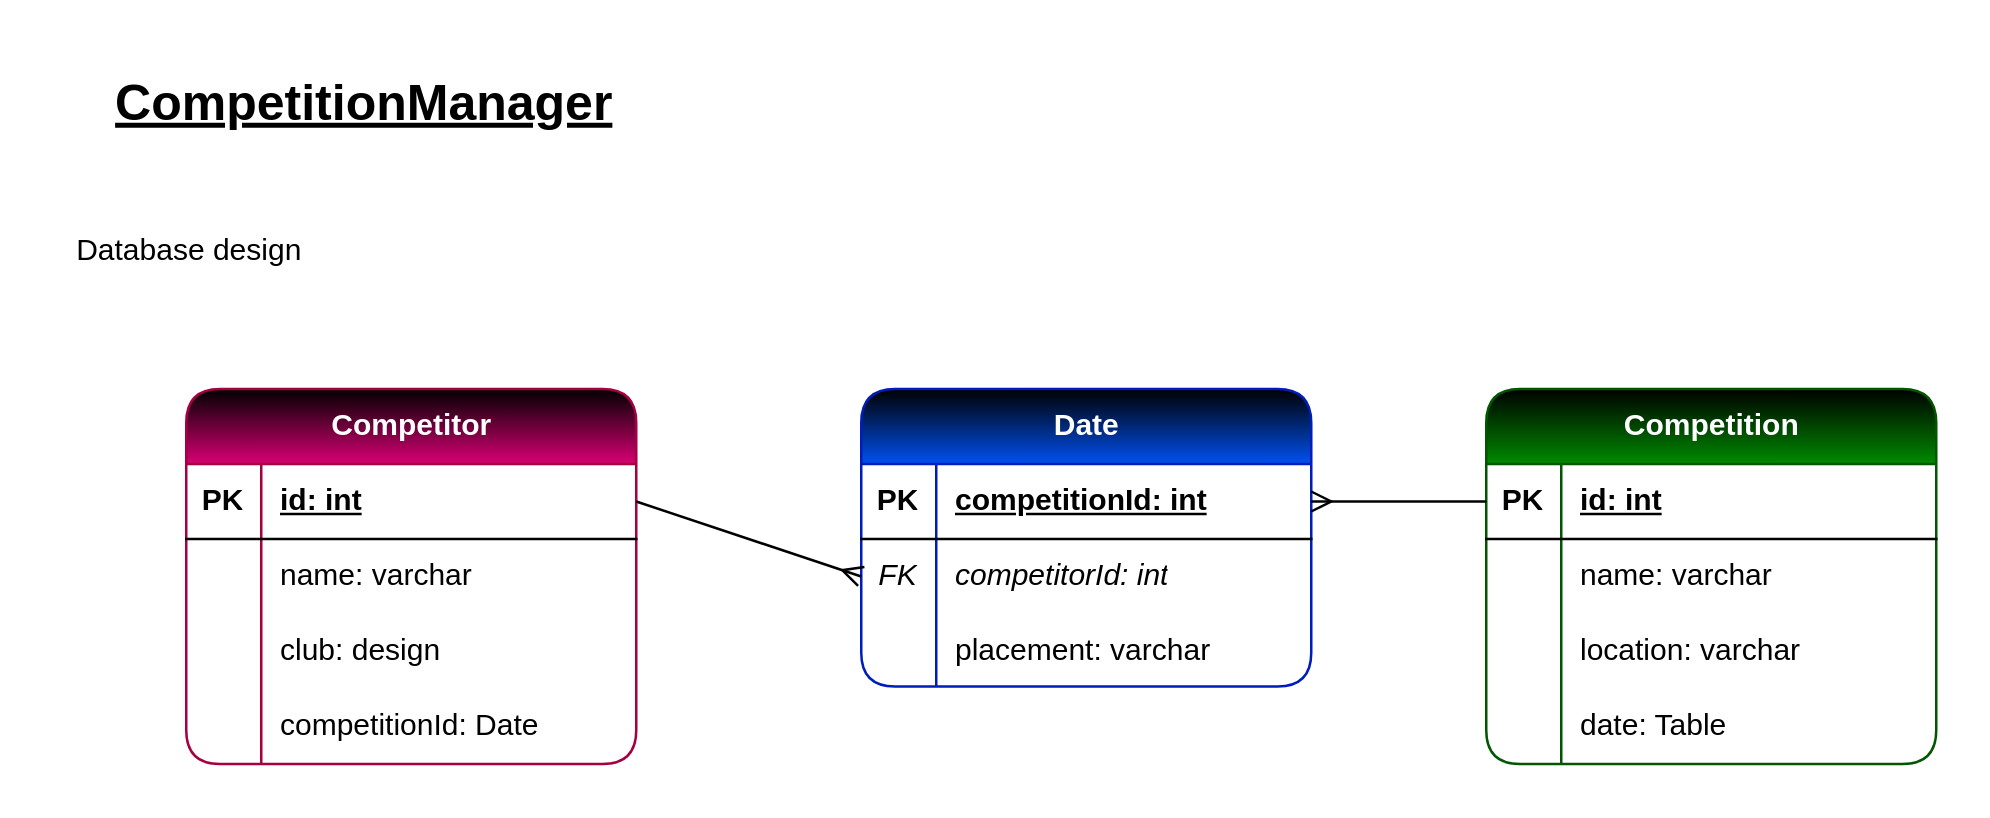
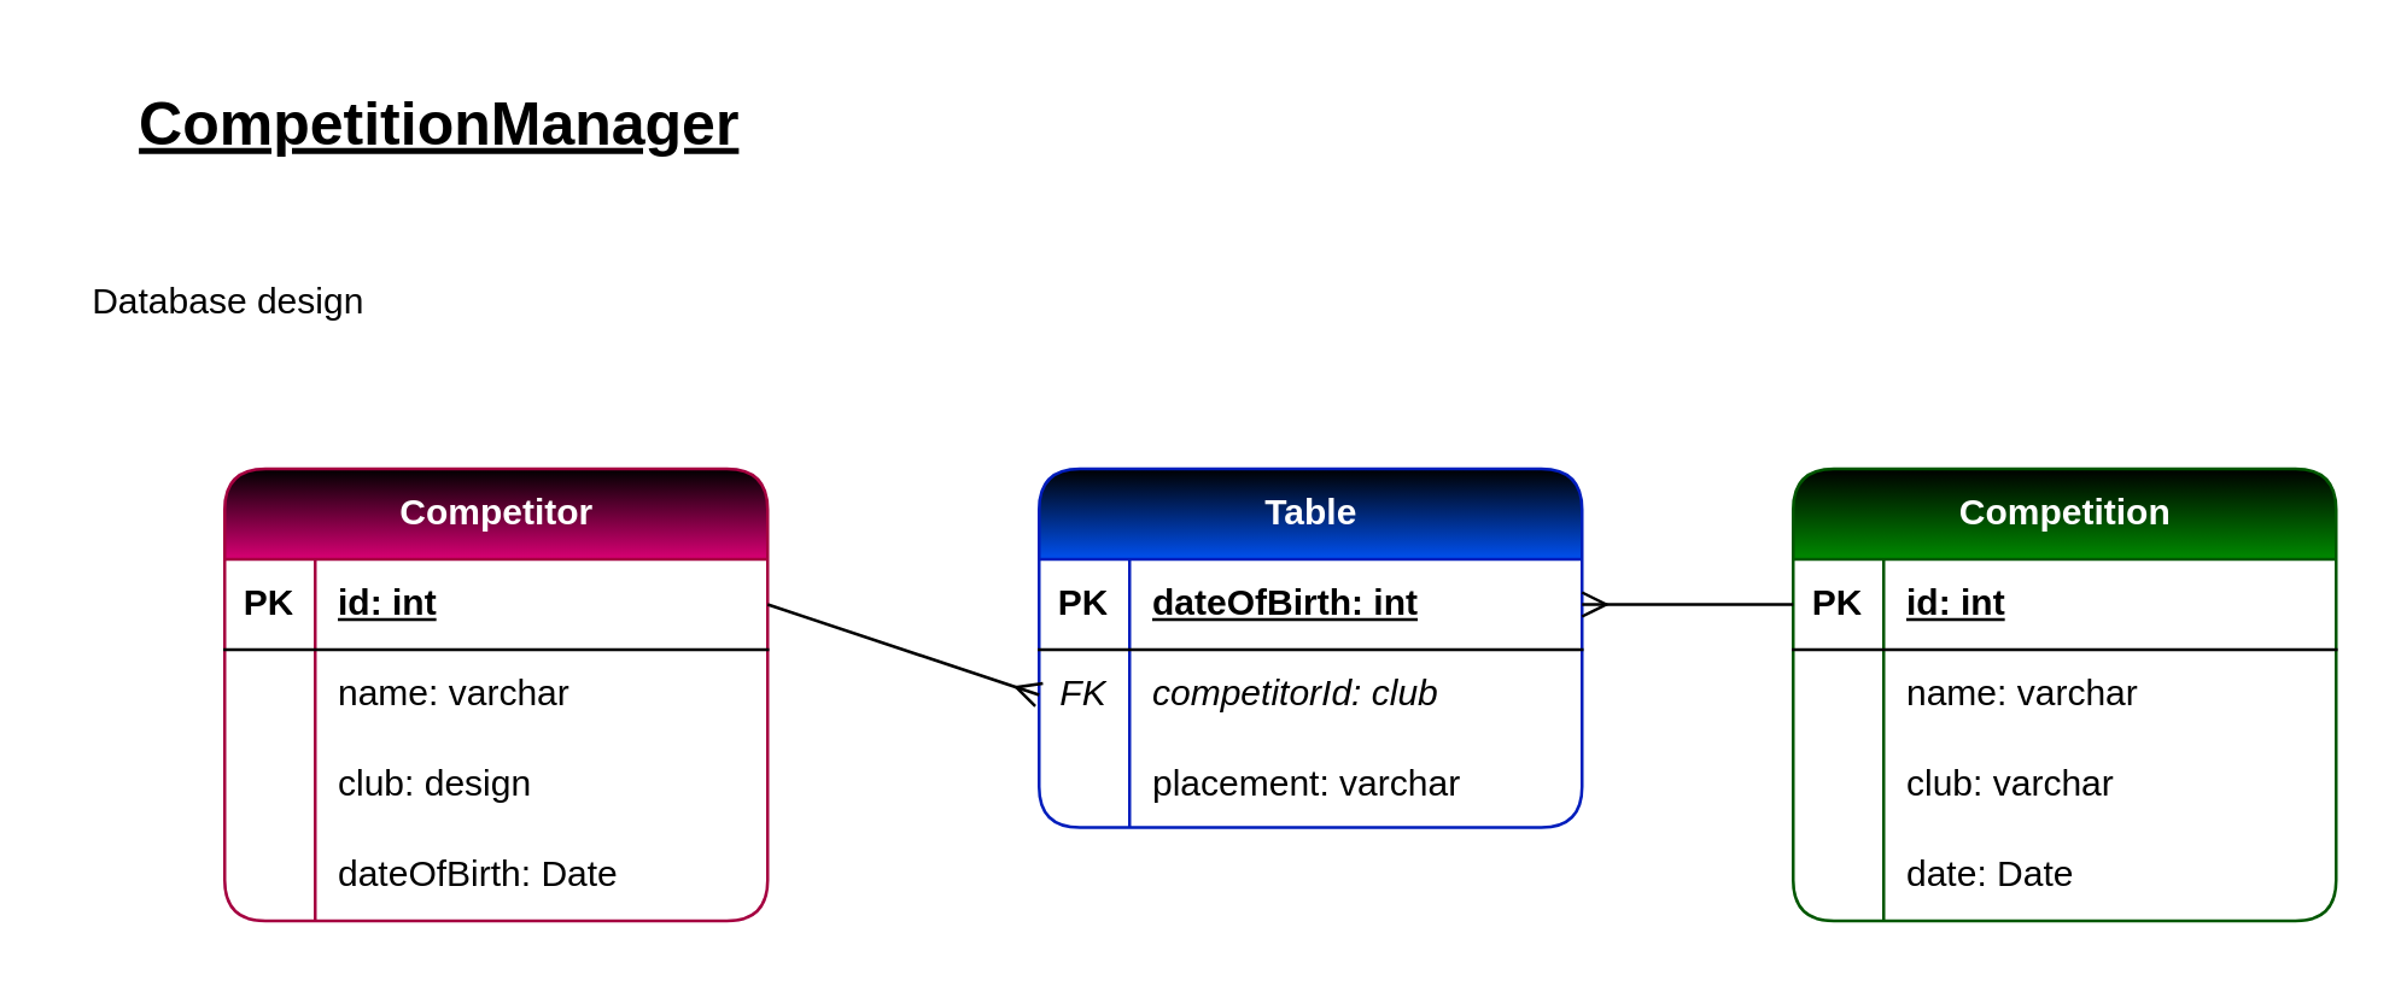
- <mxCell id="16" value="Date" style="shape=table;startSize=30;container=1;collapsible=1;childLayout=tableLayout;fixedRows=1;rowLines=0;fontStyle=1;align=center;resizeLast=1;html=1;rounded=1;shadow=0;fillColor=#0050ef;fontColor=#ffffff;strokeColor=#001DBC;swimlaneFillColor=none;gradientColor=default;gradientDirection=north;" vertex="1" parent="1"><mxGeometry x="344" y="155" width="180" height="119" as="geometry" /></mxCell>
+ <mxCell id="16" value="Table" style="shape=table;startSize=30;container=1;collapsible=1;childLayout=tableLayout;fixedRows=1;rowLines=0;fontStyle=1;align=center;resizeLast=1;html=1;rounded=1;shadow=0;fillColor=#0050ef;fontColor=#ffffff;strokeColor=#001DBC;swimlaneFillColor=none;gradientColor=default;gradientDirection=north;" vertex="1" parent="1"><mxGeometry x="344" y="155" width="180" height="119" as="geometry" /></mxCell>
- <mxCell id="19" value="competitionId: int" style="shape=partialRectangle;connectable=0;fillColor=none;top=0;left=0;bottom=0;right=0;align=left;spacingLeft=6;fontStyle=5;overflow=hidden;whiteSpace=wrap;html=1;" vertex="1" parent="17"><mxGeometry x="30" width="150" height="30" as="geometry"><mxRectangle width="150" height="30" as="alternateBounds" /></mxGeometry></mxCell>
+ <mxCell id="19" value="dateOfBirth: int" style="shape=partialRectangle;connectable=0;fillColor=none;top=0;left=0;bottom=0;right=0;align=left;spacingLeft=6;fontStyle=5;overflow=hidden;whiteSpace=wrap;html=1;" vertex="1" parent="17"><mxGeometry x="30" width="150" height="30" as="geometry"><mxRectangle width="150" height="30" as="alternateBounds" /></mxGeometry></mxCell>
- <mxCell id="22" value="competitorId: int" style="shape=partialRectangle;connectable=0;fillColor=none;top=0;left=0;bottom=0;right=0;align=left;spacingLeft=6;fontStyle=2;overflow=hidden;whiteSpace=wrap;html=1;" vertex="1" parent="20"><mxGeometry x="30" width="150" height="30" as="geometry"><mxRectangle width="150" height="30" as="alternateBounds" /></mxGeometry></mxCell>
+ <mxCell id="22" value="competitorId: club" style="shape=partialRectangle;connectable=0;fillColor=none;top=0;left=0;bottom=0;right=0;align=left;spacingLeft=6;fontStyle=2;overflow=hidden;whiteSpace=wrap;html=1;" vertex="1" parent="20"><mxGeometry x="30" width="150" height="30" as="geometry"><mxRectangle width="150" height="30" as="alternateBounds" /></mxGeometry></mxCell>
- <mxCell id="35" value="location: varchar" style="shape=partialRectangle;connectable=0;fillColor=none;top=0;left=0;bottom=0;right=0;align=left;spacingLeft=6;overflow=hidden;whiteSpace=wrap;html=1;" vertex="1" parent="33"><mxGeometry x="30" width="150" height="30" as="geometry"><mxRectangle width="150" height="30" as="alternateBounds" /></mxGeometry></mxCell>
+ <mxCell id="35" value="club: varchar" style="shape=partialRectangle;connectable=0;fillColor=none;top=0;left=0;bottom=0;right=0;align=left;spacingLeft=6;overflow=hidden;whiteSpace=wrap;html=1;" vertex="1" parent="33"><mxGeometry x="30" width="150" height="30" as="geometry"><mxRectangle width="150" height="30" as="alternateBounds" /></mxGeometry></mxCell>
- <mxCell id="15" value="competitionId: Date" style="shape=partialRectangle;connectable=0;fillColor=none;top=0;left=0;bottom=0;right=0;align=left;spacingLeft=6;overflow=hidden;whiteSpace=wrap;html=1;" vertex="1" parent="13"><mxGeometry x="30" width="150" height="30" as="geometry"><mxRectangle width="150" height="30" as="alternateBounds" /></mxGeometry></mxCell>
+ <mxCell id="15" value="dateOfBirth: Date" style="shape=partialRectangle;connectable=0;fillColor=none;top=0;left=0;bottom=0;right=0;align=left;spacingLeft=6;overflow=hidden;whiteSpace=wrap;html=1;" vertex="1" parent="13"><mxGeometry x="30" width="150" height="30" as="geometry"><mxRectangle width="150" height="30" as="alternateBounds" /></mxGeometry></mxCell>
- <mxCell id="38" value="date: Table" style="shape=partialRectangle;connectable=0;fillColor=none;top=0;left=0;bottom=0;right=0;align=left;spacingLeft=6;overflow=hidden;whiteSpace=wrap;html=1;" vertex="1" parent="36"><mxGeometry x="30" width="150" height="30" as="geometry"><mxRectangle width="150" height="30" as="alternateBounds" /></mxGeometry></mxCell>
+ <mxCell id="38" value="date: Date" style="shape=partialRectangle;connectable=0;fillColor=none;top=0;left=0;bottom=0;right=0;align=left;spacingLeft=6;overflow=hidden;whiteSpace=wrap;html=1;" vertex="1" parent="36"><mxGeometry x="30" width="150" height="30" as="geometry"><mxRectangle width="150" height="30" as="alternateBounds" /></mxGeometry></mxCell>
